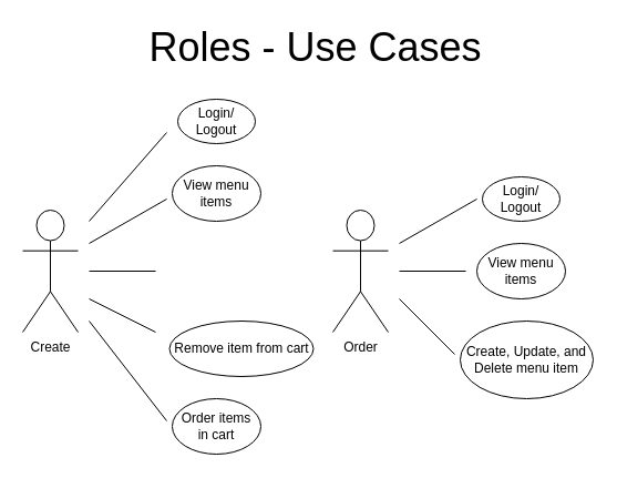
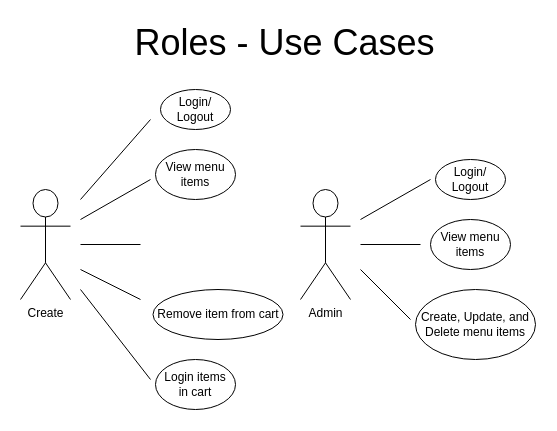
- <mxCell id="12" value="Order" style="shape=umlActor;verticalLabelPosition=bottom;verticalAlign=top;html=1;outlineConnect=0;" vertex="1" parent="1"><mxGeometry x="300" y="189" width="50" height="110" as="geometry" /></mxCell>
+ <mxCell id="12" value="Admin" style="shape=umlActor;verticalLabelPosition=bottom;verticalAlign=top;html=1;outlineConnect=0;" vertex="1" parent="1"><mxGeometry x="300" y="189" width="50" height="110" as="geometry" /></mxCell>
- <mxCell id="15" value="Create, Update, and Delete menu item" style="ellipse;whiteSpace=wrap;html=1;" vertex="1" parent="1"><mxGeometry x="415" y="289" width="120" height="70" as="geometry" /></mxCell>
+ <mxCell id="15" value="Create, Update, and Delete menu items" style="ellipse;whiteSpace=wrap;html=1;" vertex="1" parent="1"><mxGeometry x="415" y="289" width="120" height="70" as="geometry" /></mxCell>
- <mxCell id="6" value="Order items&lt;br&gt;in cart" style="ellipse;whiteSpace=wrap;html=1;" parent="1" vertex="1"><mxGeometry x="155" y="359" width="80" height="50" as="geometry" /></mxCell>
+ <mxCell id="6" value="Login items&lt;br&gt;in cart" style="ellipse;whiteSpace=wrap;html=1;" parent="1" vertex="1"><mxGeometry x="155" y="359" width="80" height="50" as="geometry" /></mxCell>
